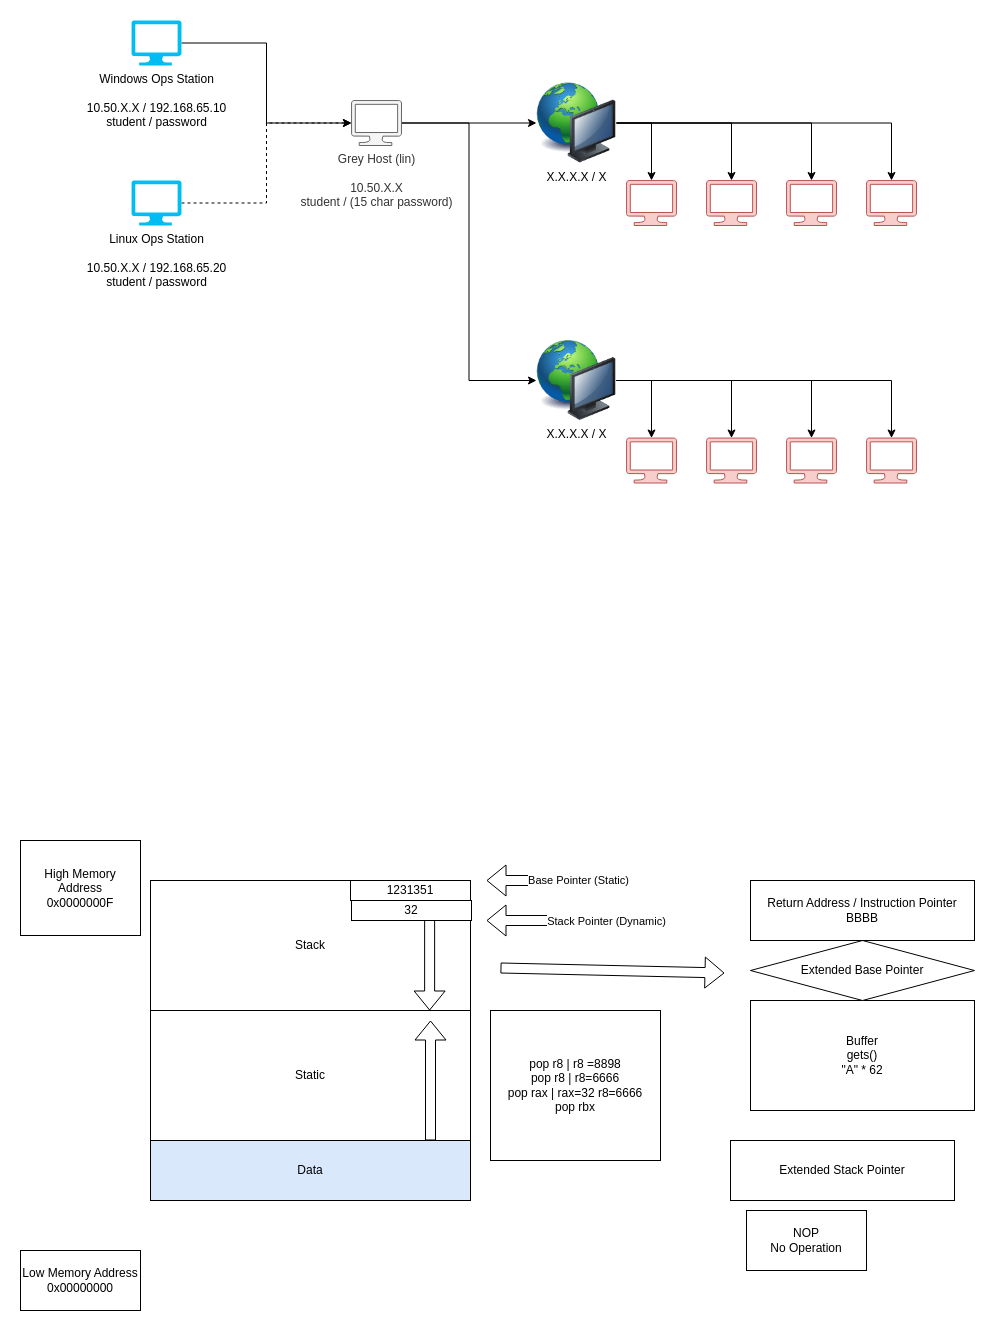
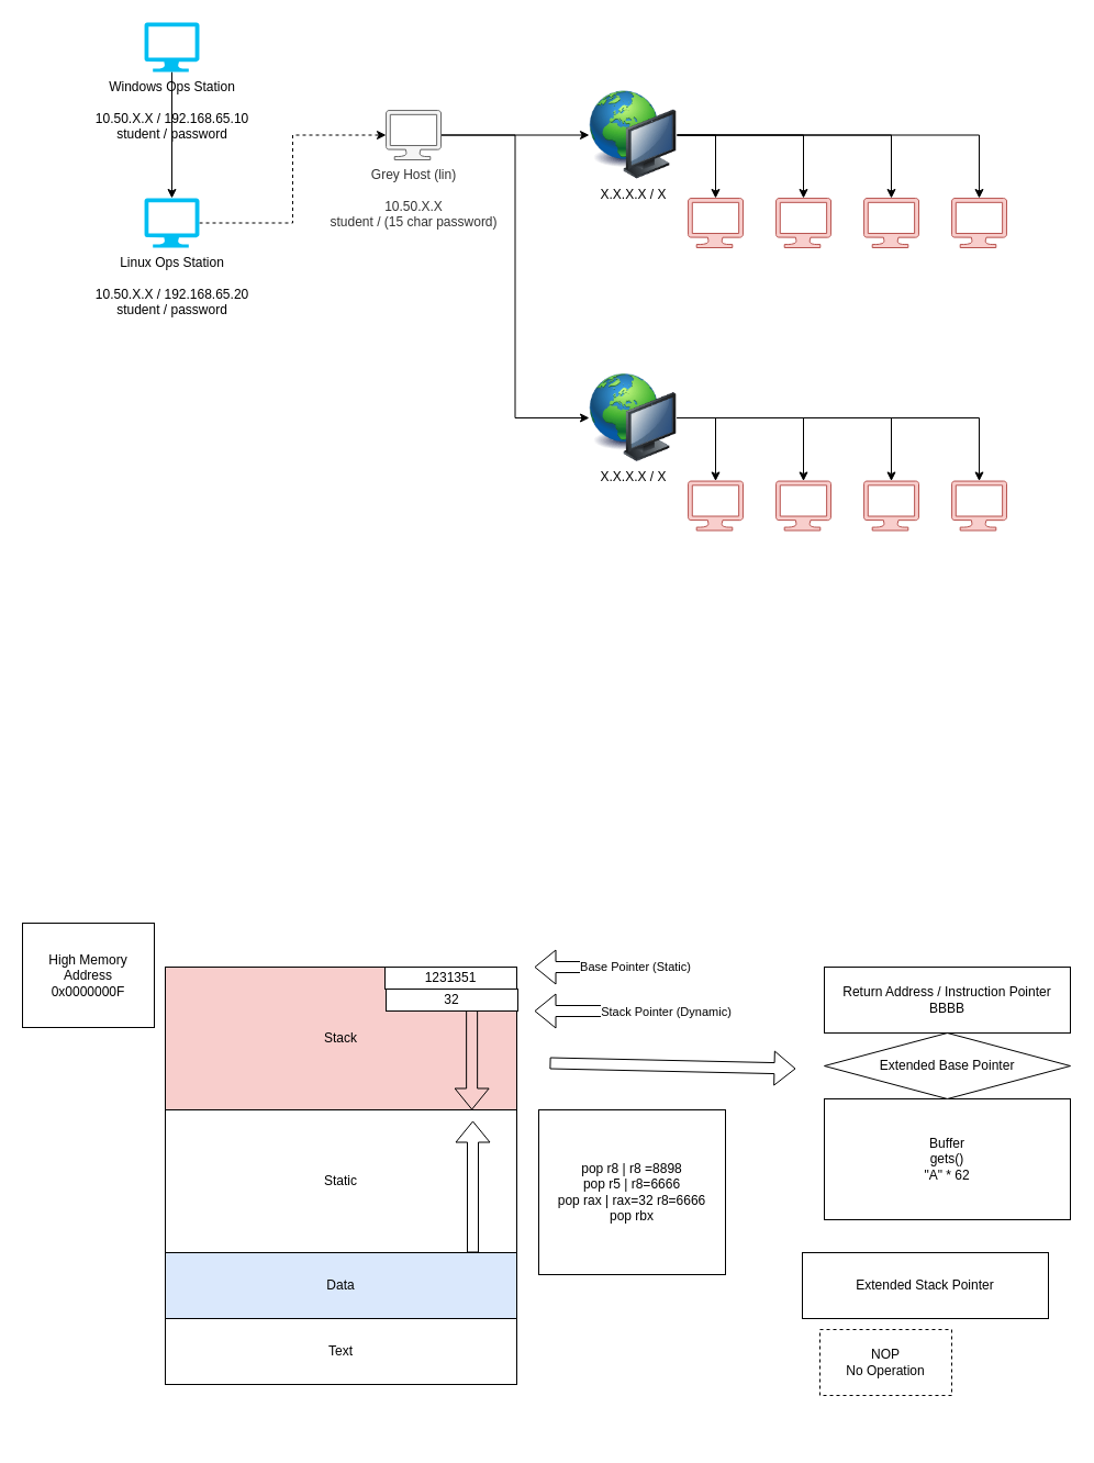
- <mxCell id="4" style="edgeStyle=orthogonalEdgeStyle;rounded=0;orthogonalLoop=1;jettySize=auto;html=1;entryX=0;entryY=0.5;entryDx=0;entryDy=0;entryPerimeter=0;" parent="1" source="5" target="8" edge="1"><mxGeometry relative="1" as="geometry" /></mxCell>
+ <mxCell id="4" style="edgeStyle=orthogonalEdgeStyle;rounded=0;orthogonalLoop=1;jettySize=auto;html=1;" parent="1" source="5" target="3" edge="1"><mxGeometry relative="1" as="geometry" /></mxCell>
- <mxCell id="27" value="Stack" style="rounded=0;whiteSpace=wrap;html=1;" parent="1" vertex="1"><mxGeometry x="150" y="880" width="320" height="130" as="geometry" /></mxCell>
+ <mxCell id="27" value="Stack" style="rounded=0;whiteSpace=wrap;html=1;fillColor=#f8cecc;" parent="1" vertex="1"><mxGeometry x="150" y="880" width="320" height="130" as="geometry" /></mxCell>
- <mxCell id="41" value="pop r8 | r8 =8898&lt;br&gt;pop r8 | r8=6666&lt;br&gt;pop rax | rax=32 r8=6666&lt;br&gt;pop rbx" style="rounded=0;whiteSpace=wrap;html=1;" parent="1" vertex="1"><mxGeometry x="490" y="1010" width="170" height="150" as="geometry" /></mxCell>
+ <mxCell id="41" value="pop r8 | r8 =8898&lt;br&gt;pop r5 | r8=6666&lt;br&gt;pop rax | rax=32 r8=6666&lt;br&gt;pop rbx" style="rounded=0;whiteSpace=wrap;html=1;" parent="1" vertex="1"><mxGeometry x="490" y="1010" width="170" height="150" as="geometry" /></mxCell>
+ <mxCell id="30" value="Text" style="rounded=0;whiteSpace=wrap;html=1;" parent="1" vertex="1"><mxGeometry x="150" y="1200" width="320" height="60" as="geometry" /></mxCell>
- <mxCell id="47" value="NOP&lt;br&gt;No Operation" style="rounded=0;whiteSpace=wrap;html=1;" parent="1" vertex="1"><mxGeometry x="746" y="1210" width="120" height="60" as="geometry" /></mxCell>
+ <mxCell id="47" value="NOP&lt;br&gt;No Operation" style="rounded=0;whiteSpace=wrap;html=1;dashed=1;" parent="1" vertex="1"><mxGeometry x="746" y="1210" width="120" height="60" as="geometry" /></mxCell>
- <mxCell id="32" value="Low Memory Address&lt;br&gt;0x00000000" style="rounded=0;whiteSpace=wrap;html=1;" parent="1" vertex="1"><mxGeometry x="20" y="1250" width="120" height="60" as="geometry" /></mxCell>
